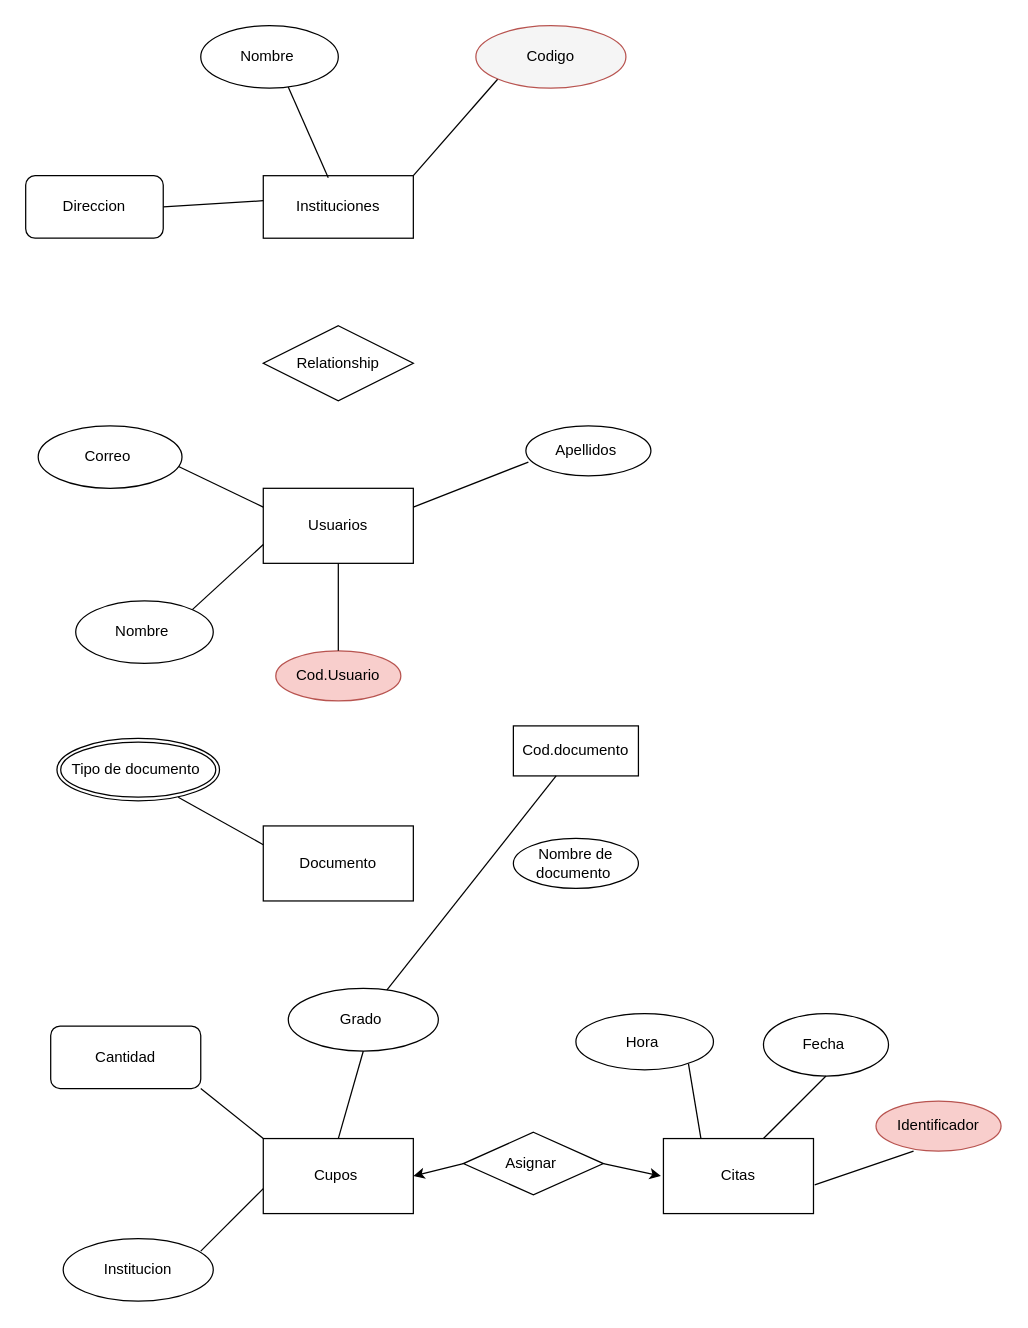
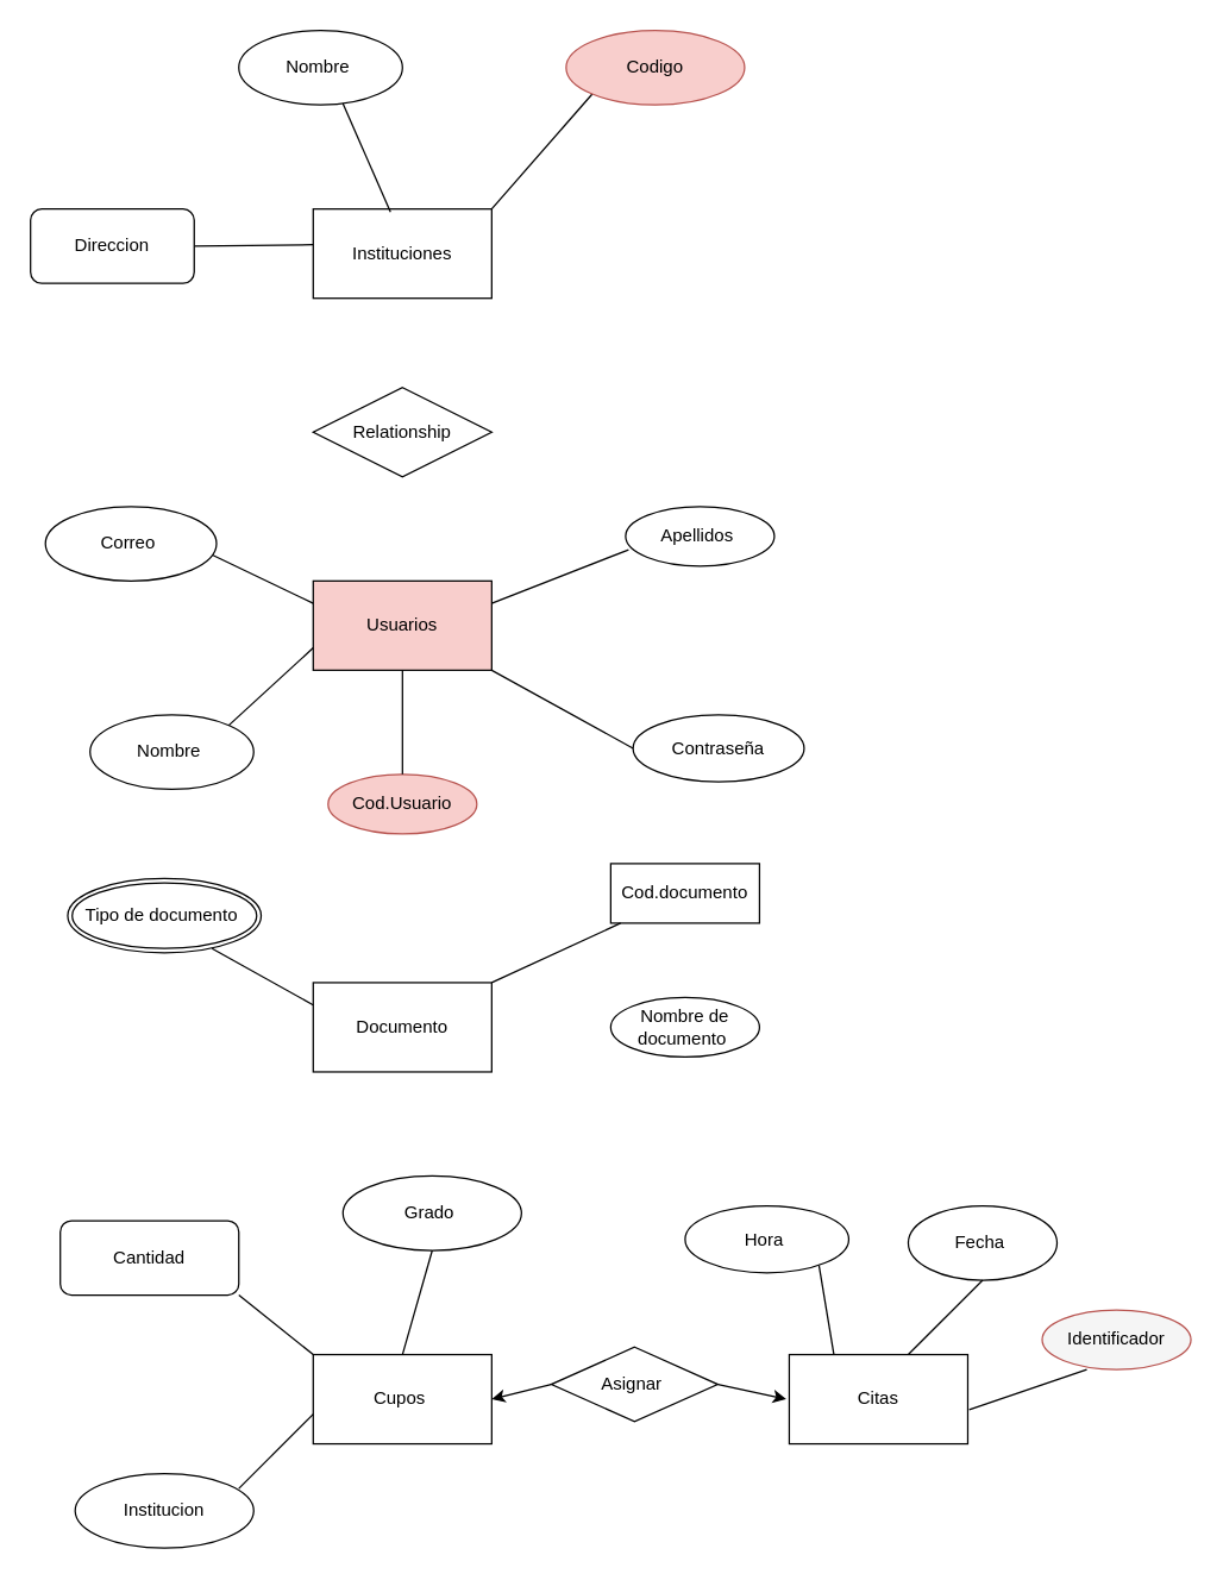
- <mxCell id="28" value="Codigo" style="ellipse;whiteSpace=wrap;html=1;align=center;fillColor=#f5f5f5;strokeColor=#b85450;" parent="1" vertex="1"><mxGeometry x="380" y="20" width="120" height="50" as="geometry" /></mxCell>
+ <mxCell id="28" value="Codigo" style="ellipse;whiteSpace=wrap;html=1;align=center;fillColor=#f8cecc;strokeColor=#b85450;" parent="1" vertex="1"><mxGeometry x="380" y="20" width="120" height="50" as="geometry" /></mxCell>
- <mxCell id="2" value="Instituciones" style="rounded=0;whiteSpace=wrap;html=1;" parent="1" vertex="1"><mxGeometry x="210" y="140" width="120" height="50" as="geometry" /></mxCell>
+ <mxCell id="2" value="Instituciones" style="rounded=0;whiteSpace=wrap;html=1;" parent="1" vertex="1"><mxGeometry x="210" y="140" width="120" height="60" as="geometry" /></mxCell>
- <mxCell id="5" value="Usuarios" style="rounded=0;whiteSpace=wrap;html=1;" parent="1" vertex="1"><mxGeometry x="210" y="390" width="120" height="60" as="geometry" /></mxCell>
+ <mxCell id="5" value="Usuarios" style="rounded=0;whiteSpace=wrap;html=1;fillColor=#f8cecc;" parent="1" vertex="1"><mxGeometry x="210" y="390" width="120" height="60" as="geometry" /></mxCell>
+ <mxCell id="14" value="" style="endArrow=none;html=1;entryX=1;entryY=1;entryDx=0;entryDy=0;exitX=0;exitY=0.5;exitDx=0;exitDy=0;" parent="1" source="8" target="5" edge="1"><mxGeometry width="50" height="50" relative="1" as="geometry"><mxPoint x="370" y="470" as="sourcePoint" /><mxPoint x="380" y="440" as="targetPoint" /></mxGeometry></mxCell>
+ <mxCell id="8" value="Contraseña" style="ellipse;whiteSpace=wrap;html=1;align=center;" parent="1" vertex="1"><mxGeometry x="425" y="480" width="115" height="45" as="geometry" /></mxCell>
- <mxCell id="33" value="" style="endArrow=none;html=1;" parent="1" source="16" target="40" edge="1"><mxGeometry width="50" height="50" relative="1" as="geometry"><mxPoint x="339.289" y="650" as="sourcePoint" /><mxPoint x="339.289" y="600" as="targetPoint" /></mxGeometry></mxCell>
+ <mxCell id="33" value="" style="endArrow=none;html=1;entryX=1;entryY=0;entryDx=0;entryDy=0;" parent="1" source="16" target="15" edge="1"><mxGeometry width="50" height="50" relative="1" as="geometry"><mxPoint x="339.289" y="650" as="sourcePoint" /><mxPoint x="339.289" y="600" as="targetPoint" /></mxGeometry></mxCell>
- <mxCell id="24" value="Identificador" style="ellipse;whiteSpace=wrap;html=1;align=center;fillColor=#f8cecc;strokeColor=#b85450;" parent="1" vertex="1"><mxGeometry x="700" y="880" width="100" height="40" as="geometry" /></mxCell>
+ <mxCell id="24" value="Identificador" style="ellipse;whiteSpace=wrap;html=1;align=center;fillColor=#f5f5f5;strokeColor=#b85450;" parent="1" vertex="1"><mxGeometry x="700" y="880" width="100" height="40" as="geometry" /></mxCell>
